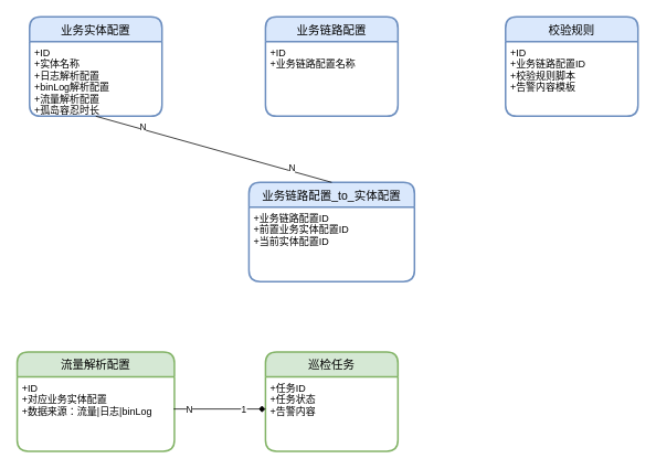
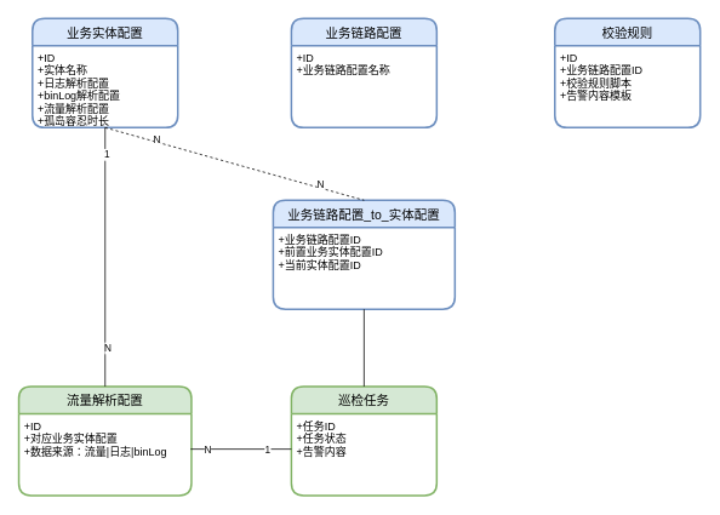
- <mxCell id="15" value="" style="endArrow=none;html=1;rounded=0;exitX=0.5;exitY=1;exitDx=0;exitDy=0;entryX=0.5;entryY=0;entryDx=0;entryDy=0;" edge="1" parent="1" source="3" target="6"><mxGeometry relative="1" as="geometry"><mxPoint x="480" y="360" as="sourcePoint" /><mxPoint x="350" y="210" as="targetPoint" /></mxGeometry></mxCell>
+ <mxCell id="15" value="" style="endArrow=none;html=1;rounded=0;exitX=0.5;exitY=1;exitDx=0;exitDy=0;entryX=0.5;entryY=0;entryDx=0;entryDy=0;dashed=1;" edge="1" parent="1" source="3" target="6"><mxGeometry relative="1" as="geometry"><mxPoint x="480" y="360" as="sourcePoint" /><mxPoint x="350" y="210" as="targetPoint" /></mxGeometry></mxCell>
+ <mxCell id="12" value="" style="endArrow=none;html=1;rounded=0;exitX=0.5;exitY=1;exitDx=0;exitDy=0;entryX=0.5;entryY=0;entryDx=0;entryDy=0;" edge="1" parent="1" source="3" target="8"><mxGeometry relative="1" as="geometry"><mxPoint x="415" y="360" as="sourcePoint" /><mxPoint x="575" y="360" as="targetPoint" /></mxGeometry></mxCell>
+ <mxCell id="13" value="1" style="edgeLabel;html=1;align=center;verticalAlign=middle;resizable=0;points=[];" vertex="1" connectable="0" parent="12"><mxGeometry x="-0.797" y="1" relative="1" as="geometry"><mxPoint as="offset" /></mxGeometry></mxCell>
+ <mxCell id="14" value="N" style="edgeLabel;html=1;align=center;verticalAlign=middle;resizable=0;points=[];" vertex="1" connectable="0" parent="12"><mxGeometry x="0.697" y="2" relative="1" as="geometry"><mxPoint as="offset" /></mxGeometry></mxCell>
+ <mxCell id="23" value="" style="endArrow=none;html=1;rounded=0;entryX=0.5;entryY=0;entryDx=0;entryDy=0;exitX=0.5;exitY=1;exitDx=0;exitDy=0;" edge="1" parent="1" source="7" target="10"><mxGeometry relative="1" as="geometry"><mxPoint x="380" y="410" as="sourcePoint" /><mxPoint x="540" y="410" as="targetPoint" /></mxGeometry></mxCell>
- <mxCell id="18" value="" style="endArrow=diamond;html=1;rounded=0;exitX=0.995;exitY=0.433;exitDx=0;exitDy=0;exitPerimeter=0;entryX=0;entryY=0.433;entryDx=0;entryDy=0;entryPerimeter=0;" edge="1" parent="1" source="9" target="11"><mxGeometry relative="1" as="geometry"><mxPoint x="480" y="410" as="sourcePoint" /><mxPoint x="640" y="410" as="targetPoint" /></mxGeometry></mxCell>
+ <mxCell id="18" value="" style="endArrow=none;html=1;rounded=0;exitX=0.995;exitY=0.433;exitDx=0;exitDy=0;exitPerimeter=0;entryX=0;entryY=0.433;entryDx=0;entryDy=0;entryPerimeter=0;" edge="1" parent="1" source="9" target="11"><mxGeometry relative="1" as="geometry"><mxPoint x="480" y="410" as="sourcePoint" /><mxPoint x="640" y="410" as="targetPoint" /></mxGeometry></mxCell>
